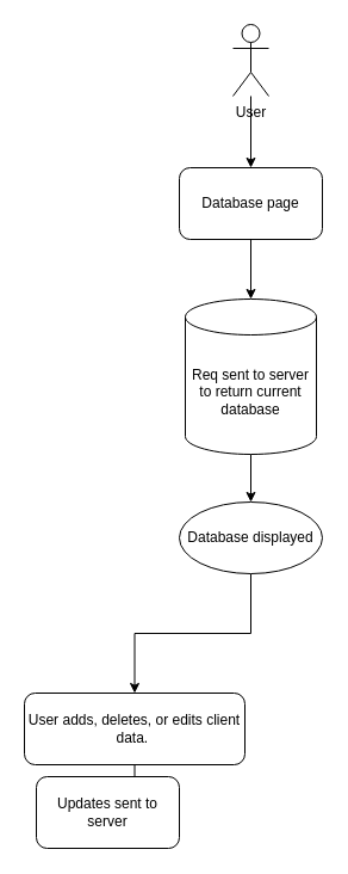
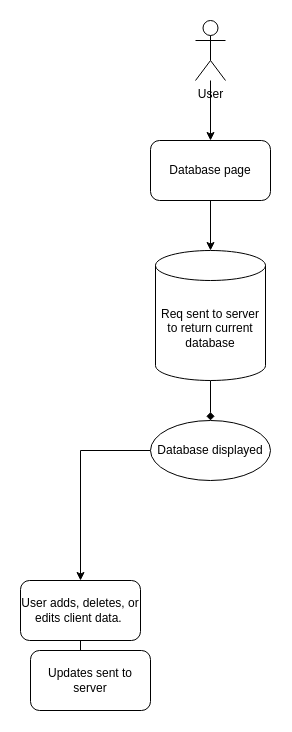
- <mxCell id="6" value="" style="edgeStyle=orthogonalEdgeStyle;rounded=0;orthogonalLoop=1;jettySize=auto;html=1;" parent="1" source="7" target="9" edge="1"><mxGeometry relative="1" as="geometry" /></mxCell>
+ <mxCell id="6" value="" style="edgeStyle=orthogonalEdgeStyle;rounded=0;orthogonalLoop=1;jettySize=auto;html=1;endArrow=diamond;" parent="1" source="7" target="9" edge="1"><mxGeometry relative="1" as="geometry" /></mxCell>
- <mxCell id="11" value="User adds, deletes, or edits client data.&amp;nbsp;" style="rounded=1;whiteSpace=wrap;html=1;" parent="1" vertex="1"><mxGeometry x="20" y="580" width="185" height="60" as="geometry" /></mxCell>
+ <mxCell id="11" value="User adds, deletes, or edits client data.&amp;nbsp;" style="rounded=1;whiteSpace=wrap;html=1;" parent="1" vertex="1"><mxGeometry x="20" y="580" width="120" height="60" as="geometry" /></mxCell>
